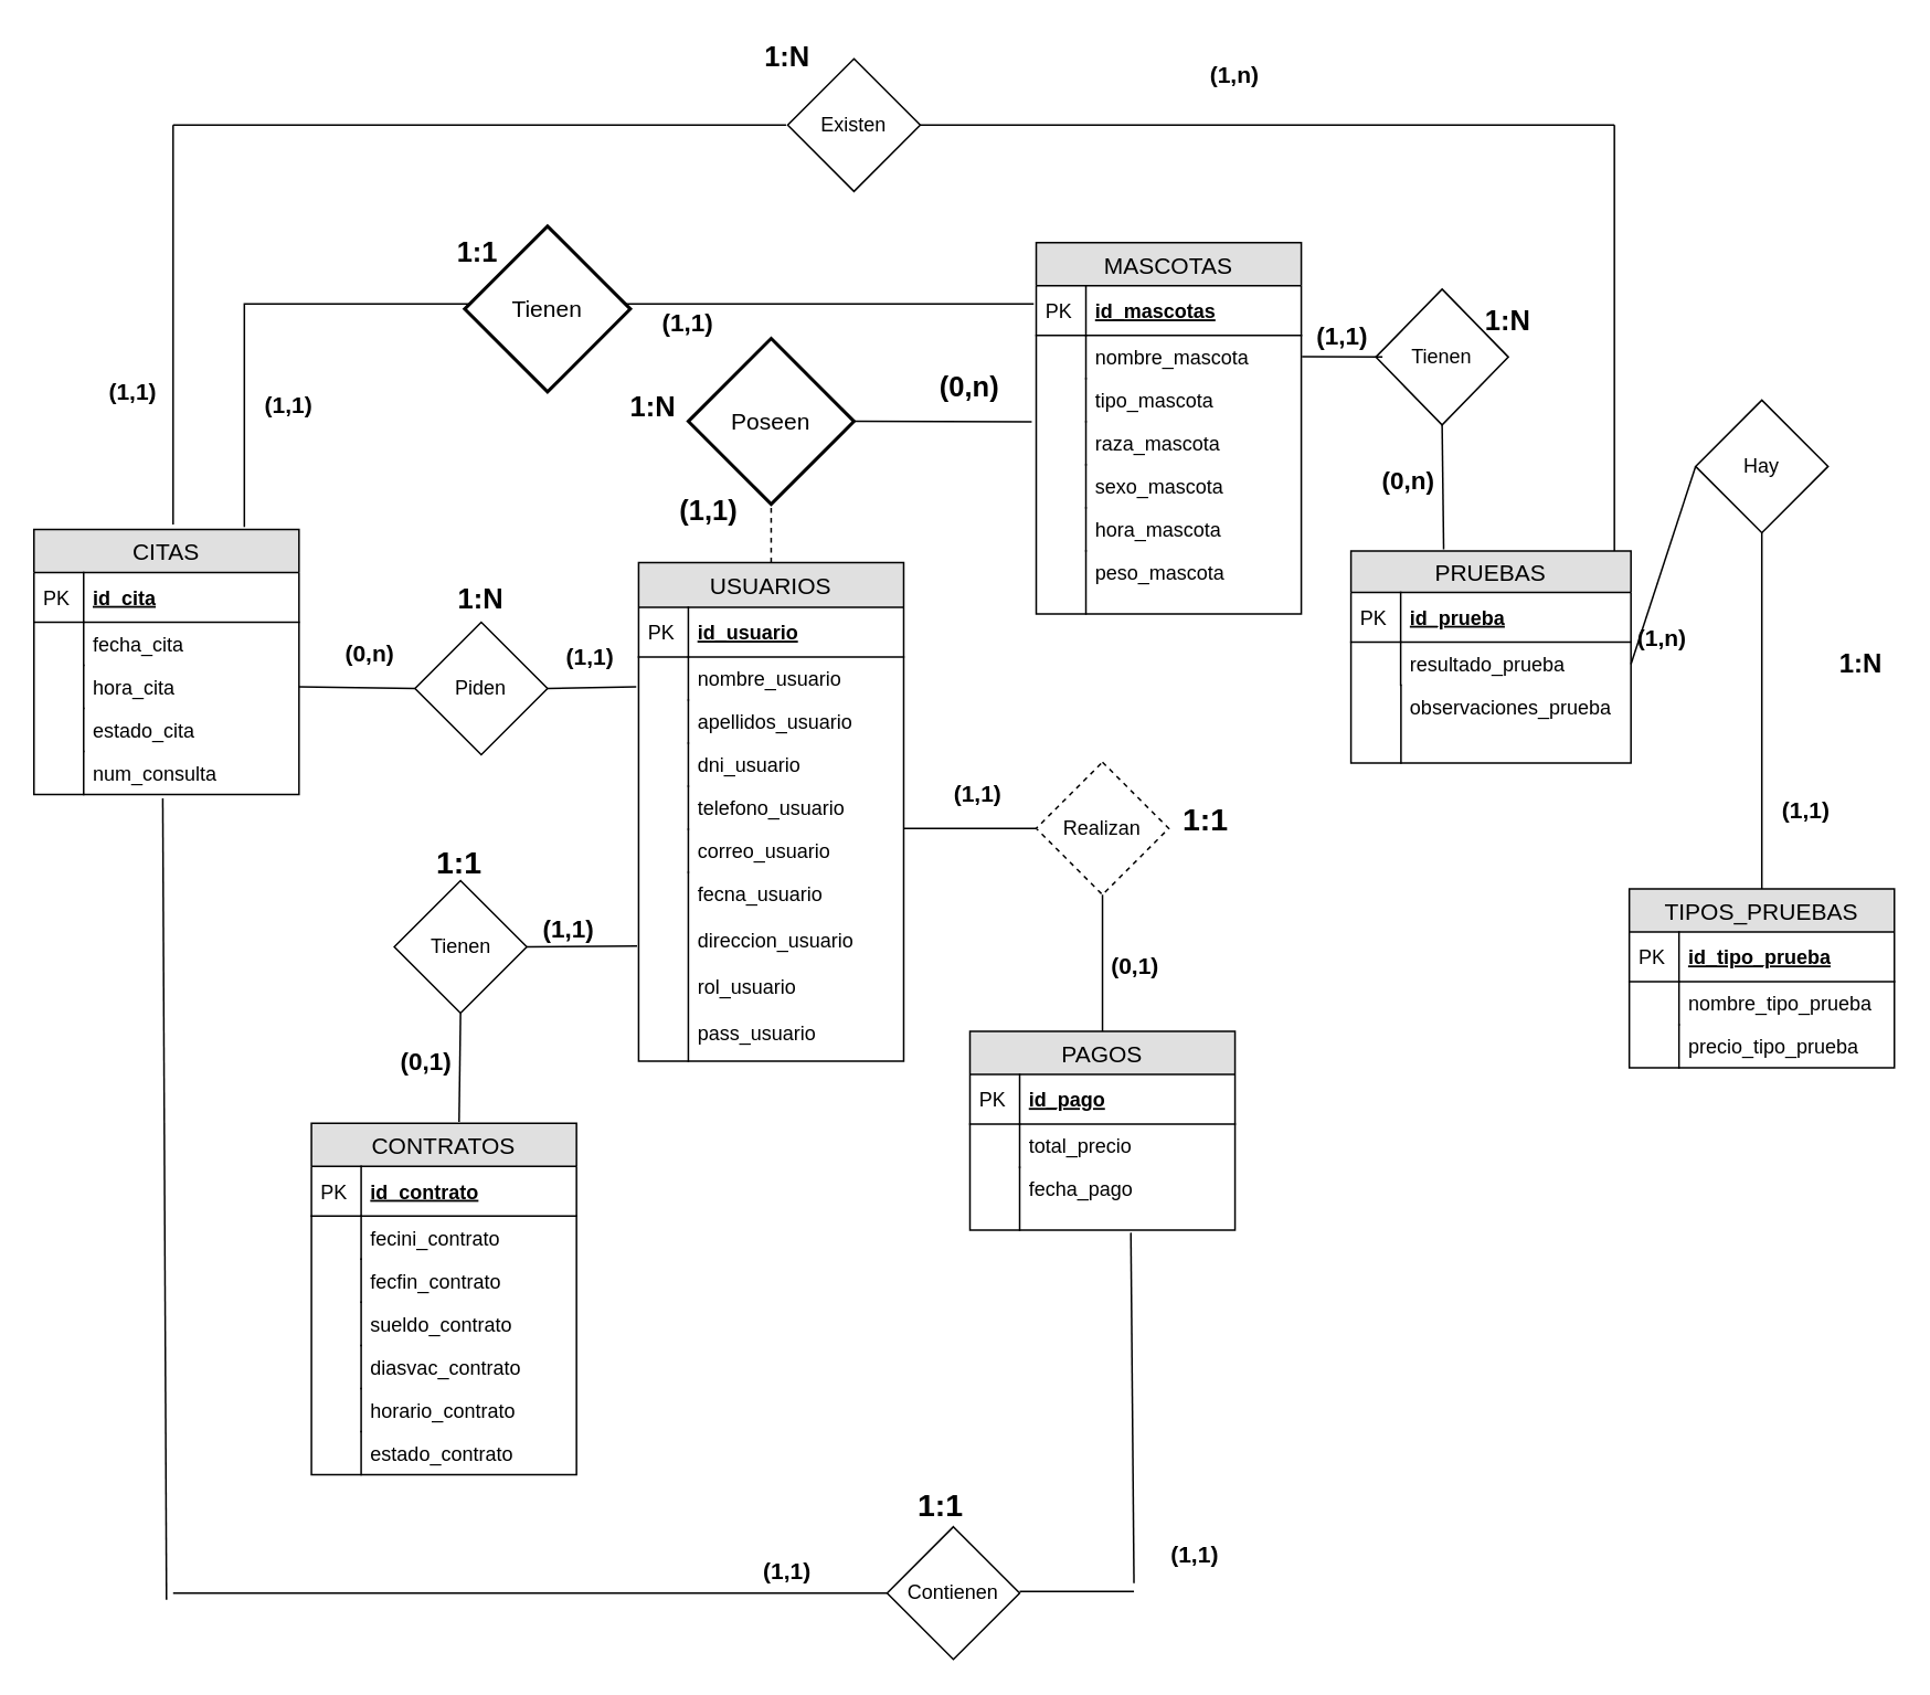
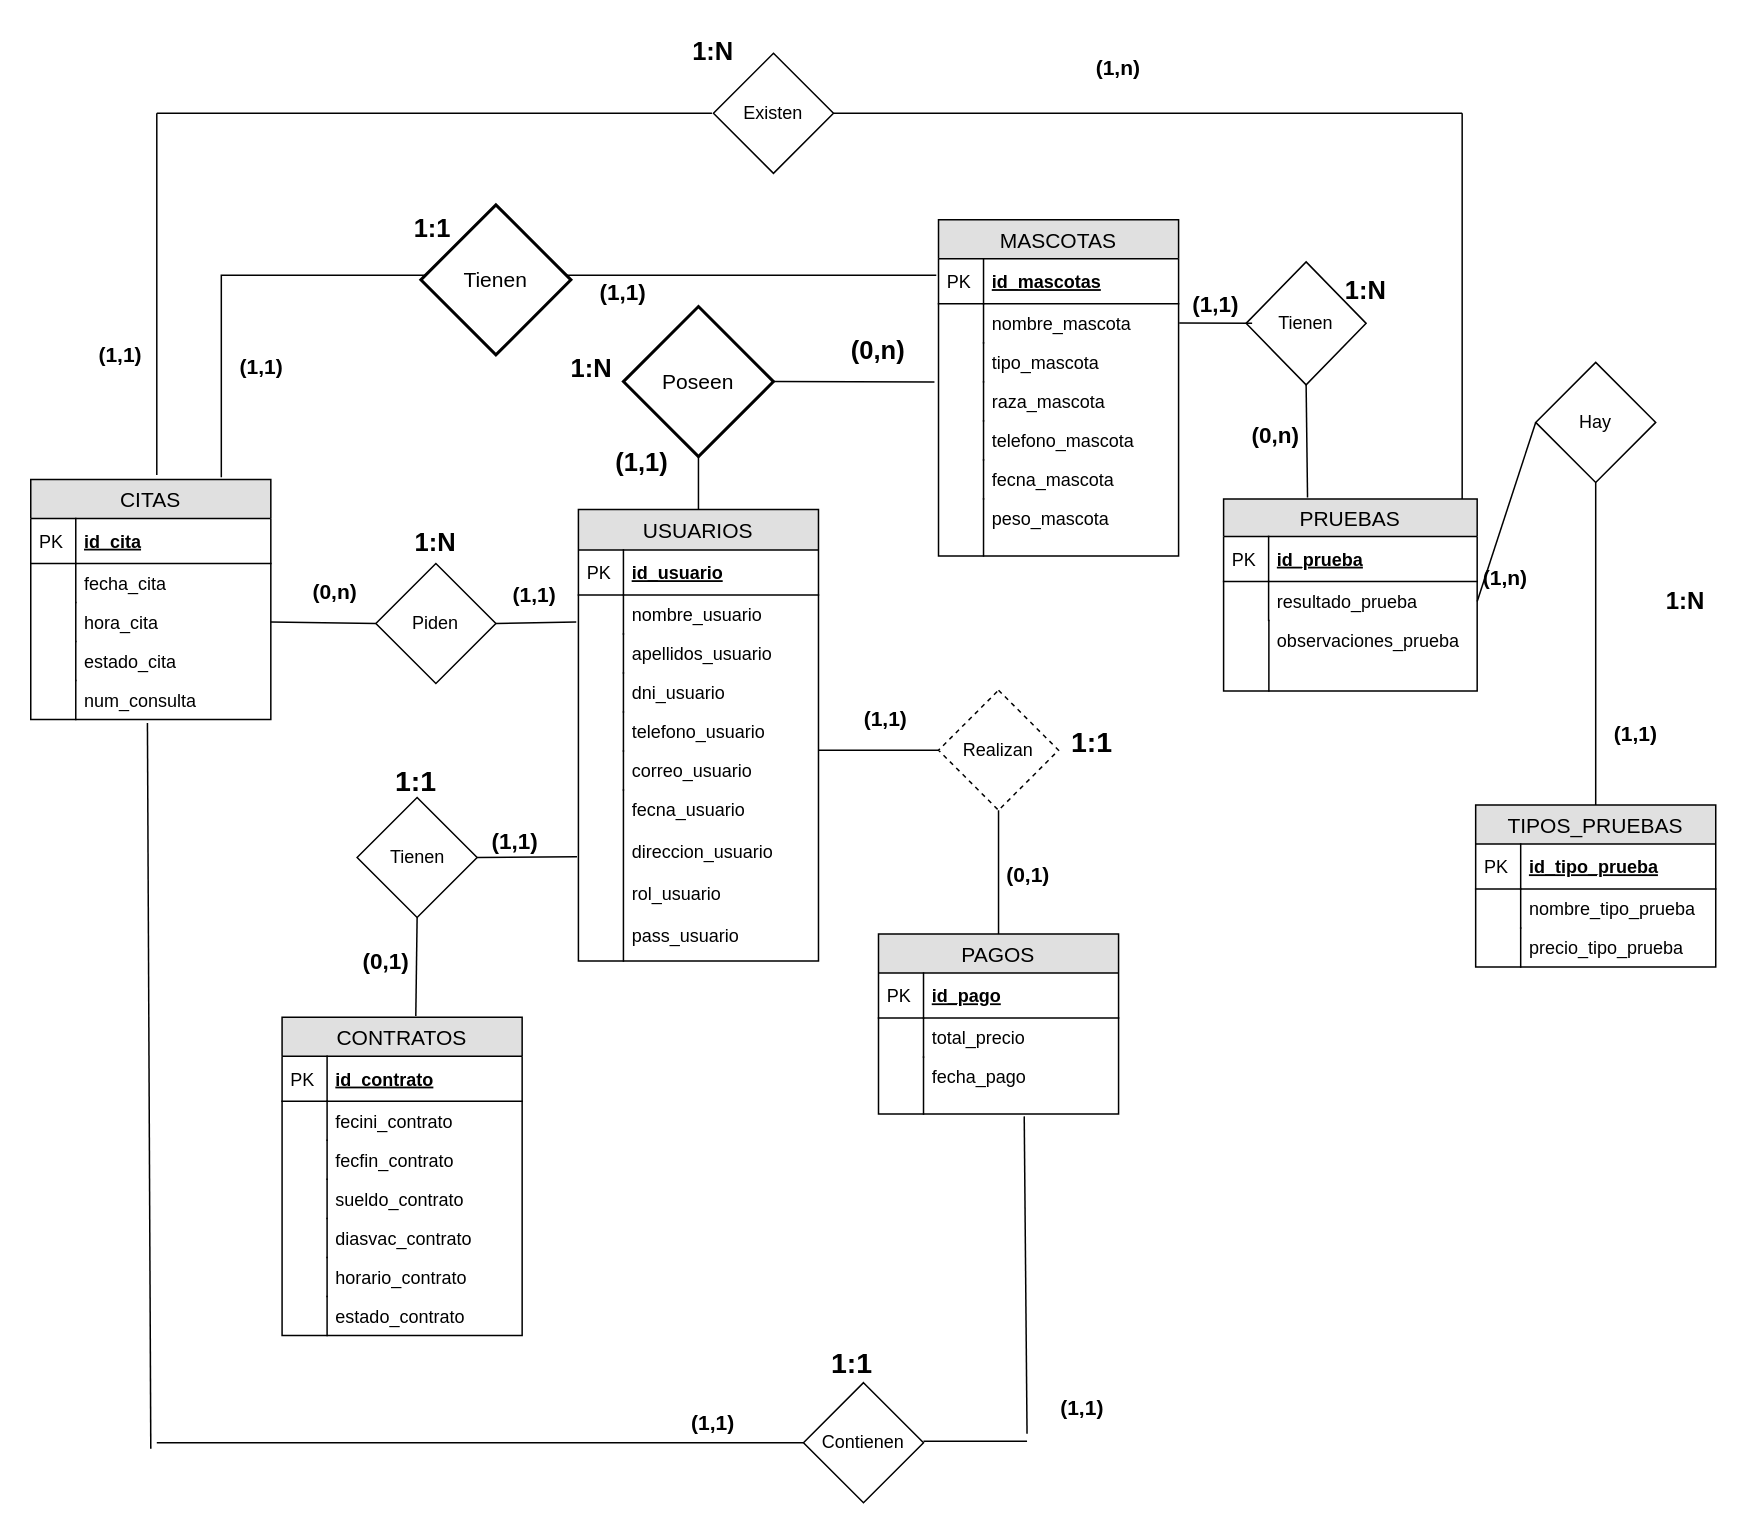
- <mxCell id="37" value="sexo_mascota" style="shape=partialRectangle;top=0;left=0;right=0;bottom=0;align=left;verticalAlign=top;fillColor=none;spacingLeft=34;spacingRight=4;overflow=hidden;rotatable=0;points=[[0,0.5],[1,0.5]];portConstraint=eastwest;dropTarget=0;fontSize=12;" parent="28" vertex="1"><mxGeometry y="134" width="160" height="26" as="geometry" /></mxCell>
+ <mxCell id="37" value="telefono_mascota" style="shape=partialRectangle;top=0;left=0;right=0;bottom=0;align=left;verticalAlign=top;fillColor=none;spacingLeft=34;spacingRight=4;overflow=hidden;rotatable=0;points=[[0,0.5],[1,0.5]];portConstraint=eastwest;dropTarget=0;fontSize=12;" parent="28" vertex="1"><mxGeometry y="134" width="160" height="26" as="geometry" /></mxCell>
- <mxCell id="39" value="hora_mascota" style="shape=partialRectangle;top=0;left=0;right=0;bottom=0;align=left;verticalAlign=top;fillColor=none;spacingLeft=34;spacingRight=4;overflow=hidden;rotatable=0;points=[[0,0.5],[1,0.5]];portConstraint=eastwest;dropTarget=0;fontSize=12;" parent="28" vertex="1"><mxGeometry y="160" width="160" height="26" as="geometry" /></mxCell>
+ <mxCell id="39" value="fecna_mascota" style="shape=partialRectangle;top=0;left=0;right=0;bottom=0;align=left;verticalAlign=top;fillColor=none;spacingLeft=34;spacingRight=4;overflow=hidden;rotatable=0;points=[[0,0.5],[1,0.5]];portConstraint=eastwest;dropTarget=0;fontSize=12;" parent="28" vertex="1"><mxGeometry y="160" width="160" height="26" as="geometry" /></mxCell>
- <mxCell id="95" value="" style="endArrow=none;html=1;exitX=0.5;exitY=0;exitDx=0;exitDy=0;entryX=0.5;entryY=1;entryDx=0;entryDy=0;dashed=1;" parent="1" source="64" target="79" edge="1"><mxGeometry width="50" height="50" relative="1" as="geometry"><mxPoint x="430" y="372.5" as="sourcePoint" /><mxPoint x="465" y="262.5" as="targetPoint" /></mxGeometry></mxCell>
+ <mxCell id="95" value="" style="endArrow=none;html=1;exitX=0.5;exitY=0;exitDx=0;exitDy=0;entryX=0.5;entryY=1;entryDx=0;entryDy=0;" parent="1" source="64" target="79" edge="1"><mxGeometry width="50" height="50" relative="1" as="geometry"><mxPoint x="430" y="372.5" as="sourcePoint" /><mxPoint x="465" y="262.5" as="targetPoint" /></mxGeometry></mxCell>
